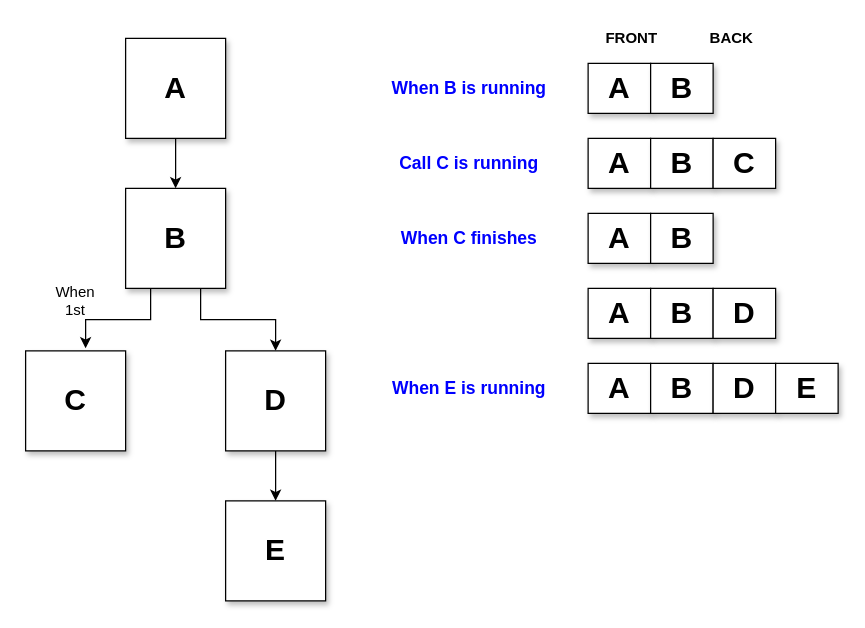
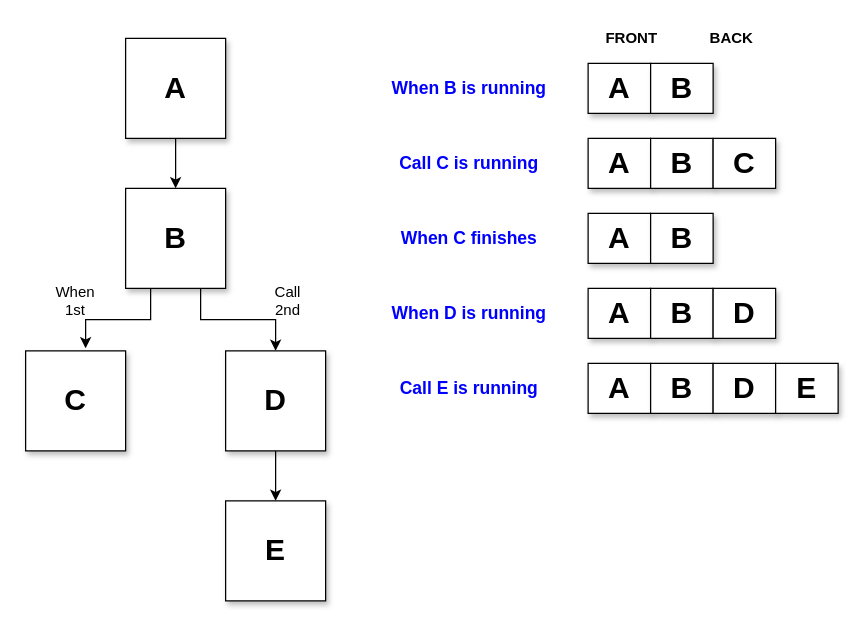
+ <mxCell id="12" value="Call 2nd" style="text;html=1;strokeColor=none;fillColor=none;align=center;verticalAlign=middle;whiteSpace=wrap;rounded=0;shadow=1;" vertex="1" parent="1"><mxGeometry x="210" y="230" width="40" height="20" as="geometry" /></mxCell>
+ <mxCell id="32" value="When D is running" style="text;html=1;strokeColor=none;fillColor=none;align=center;verticalAlign=middle;whiteSpace=wrap;rounded=0;fontColor=#0000FF;fontStyle=1;fontSize=14;" vertex="1" parent="1"><mxGeometry x="310" y="240" width="130" height="20" as="geometry" /></mxCell>
- <mxCell id="33" value="When E is running" style="text;html=1;strokeColor=none;fillColor=none;align=center;verticalAlign=middle;whiteSpace=wrap;rounded=0;fontColor=#0000FF;fontStyle=1;fontSize=14;" vertex="1" parent="1"><mxGeometry x="310" y="300" width="130" height="20" as="geometry" /></mxCell>
+ <mxCell id="33" value="Call E is running" style="text;html=1;strokeColor=none;fillColor=none;align=center;verticalAlign=middle;whiteSpace=wrap;rounded=0;fontColor=#0000FF;fontStyle=1;fontSize=14;" vertex="1" parent="1"><mxGeometry x="310" y="300" width="130" height="20" as="geometry" /></mxCell>
